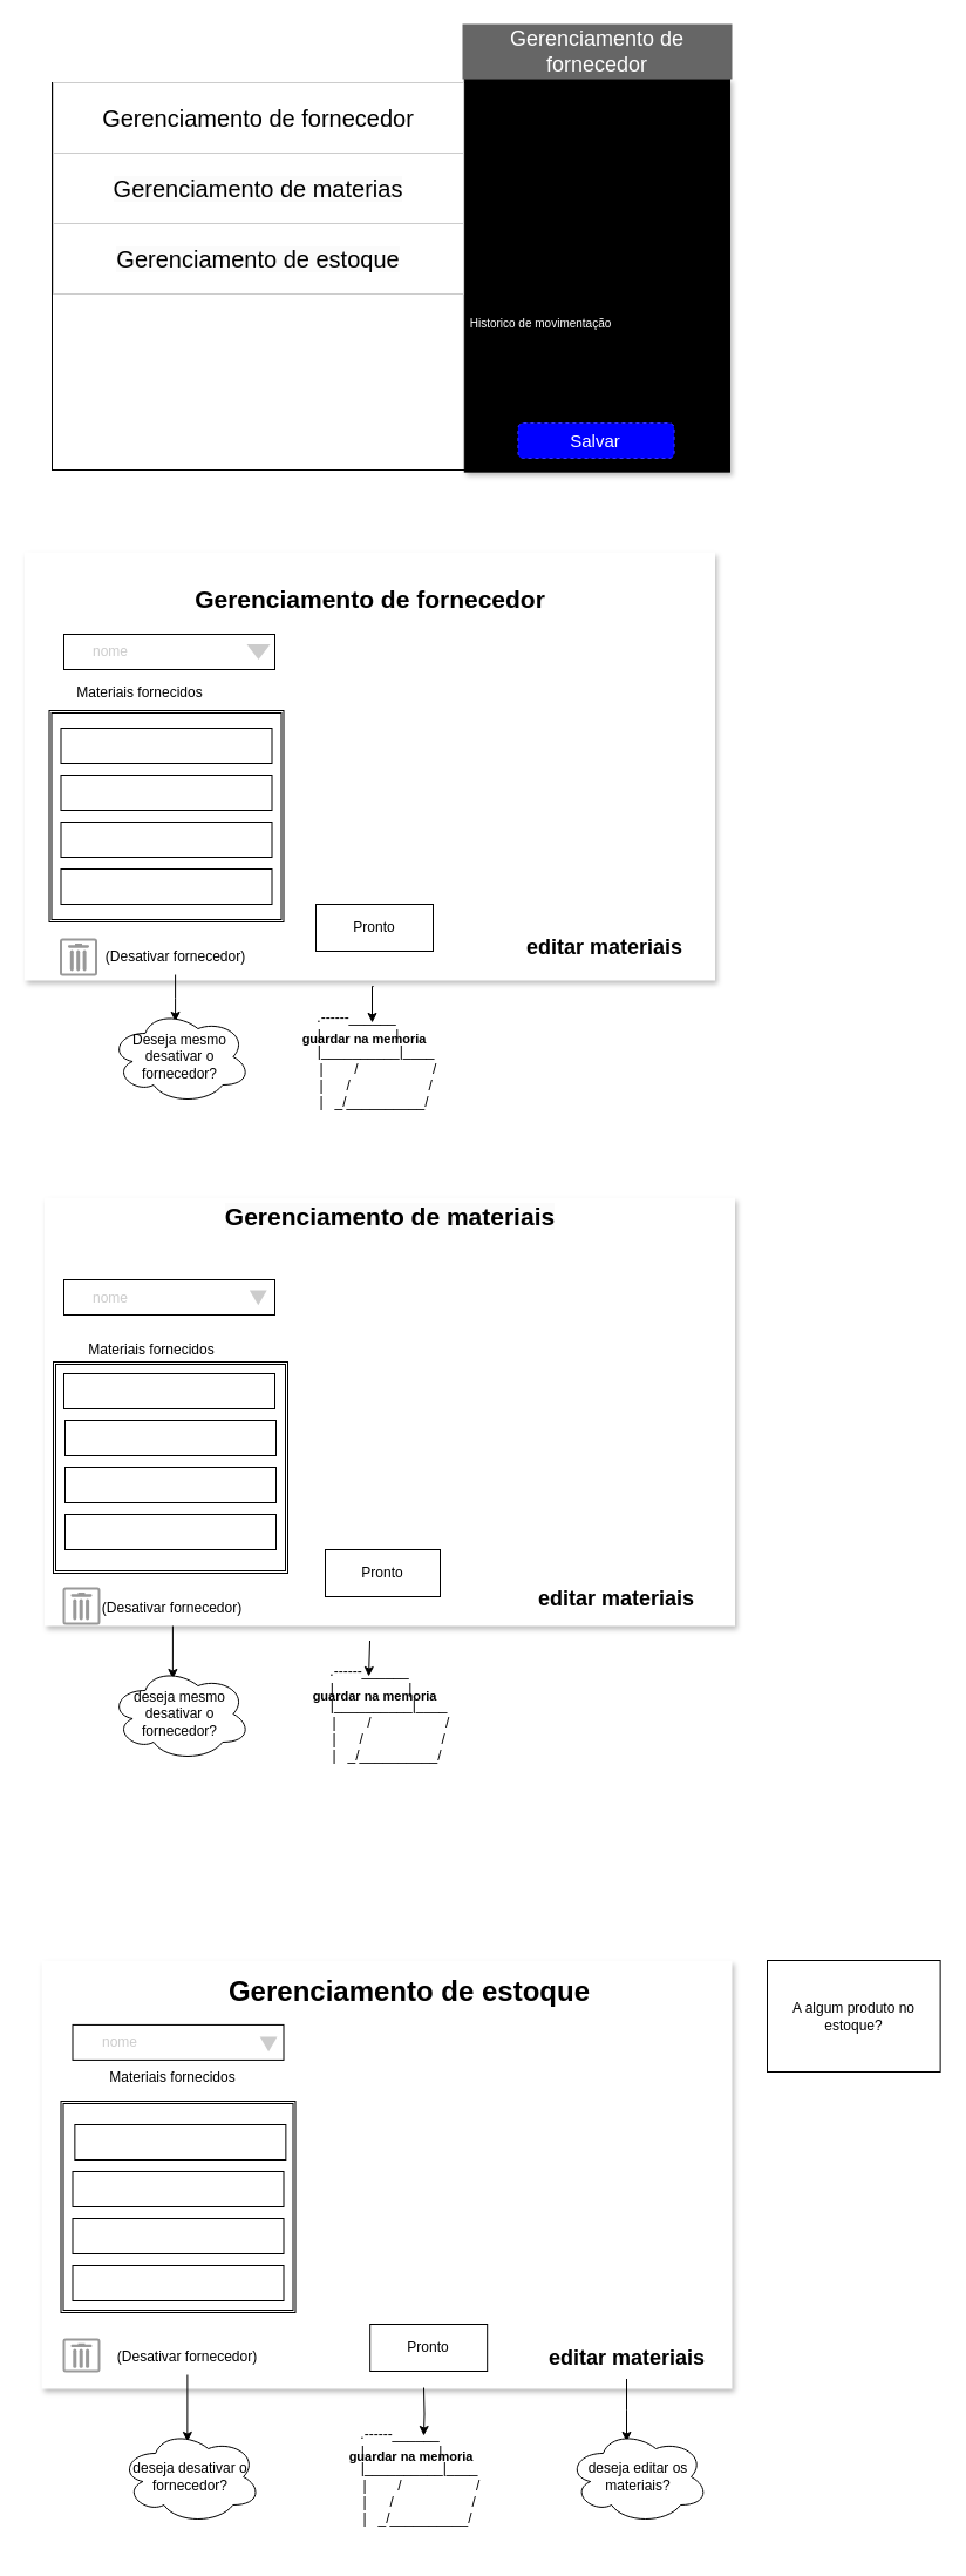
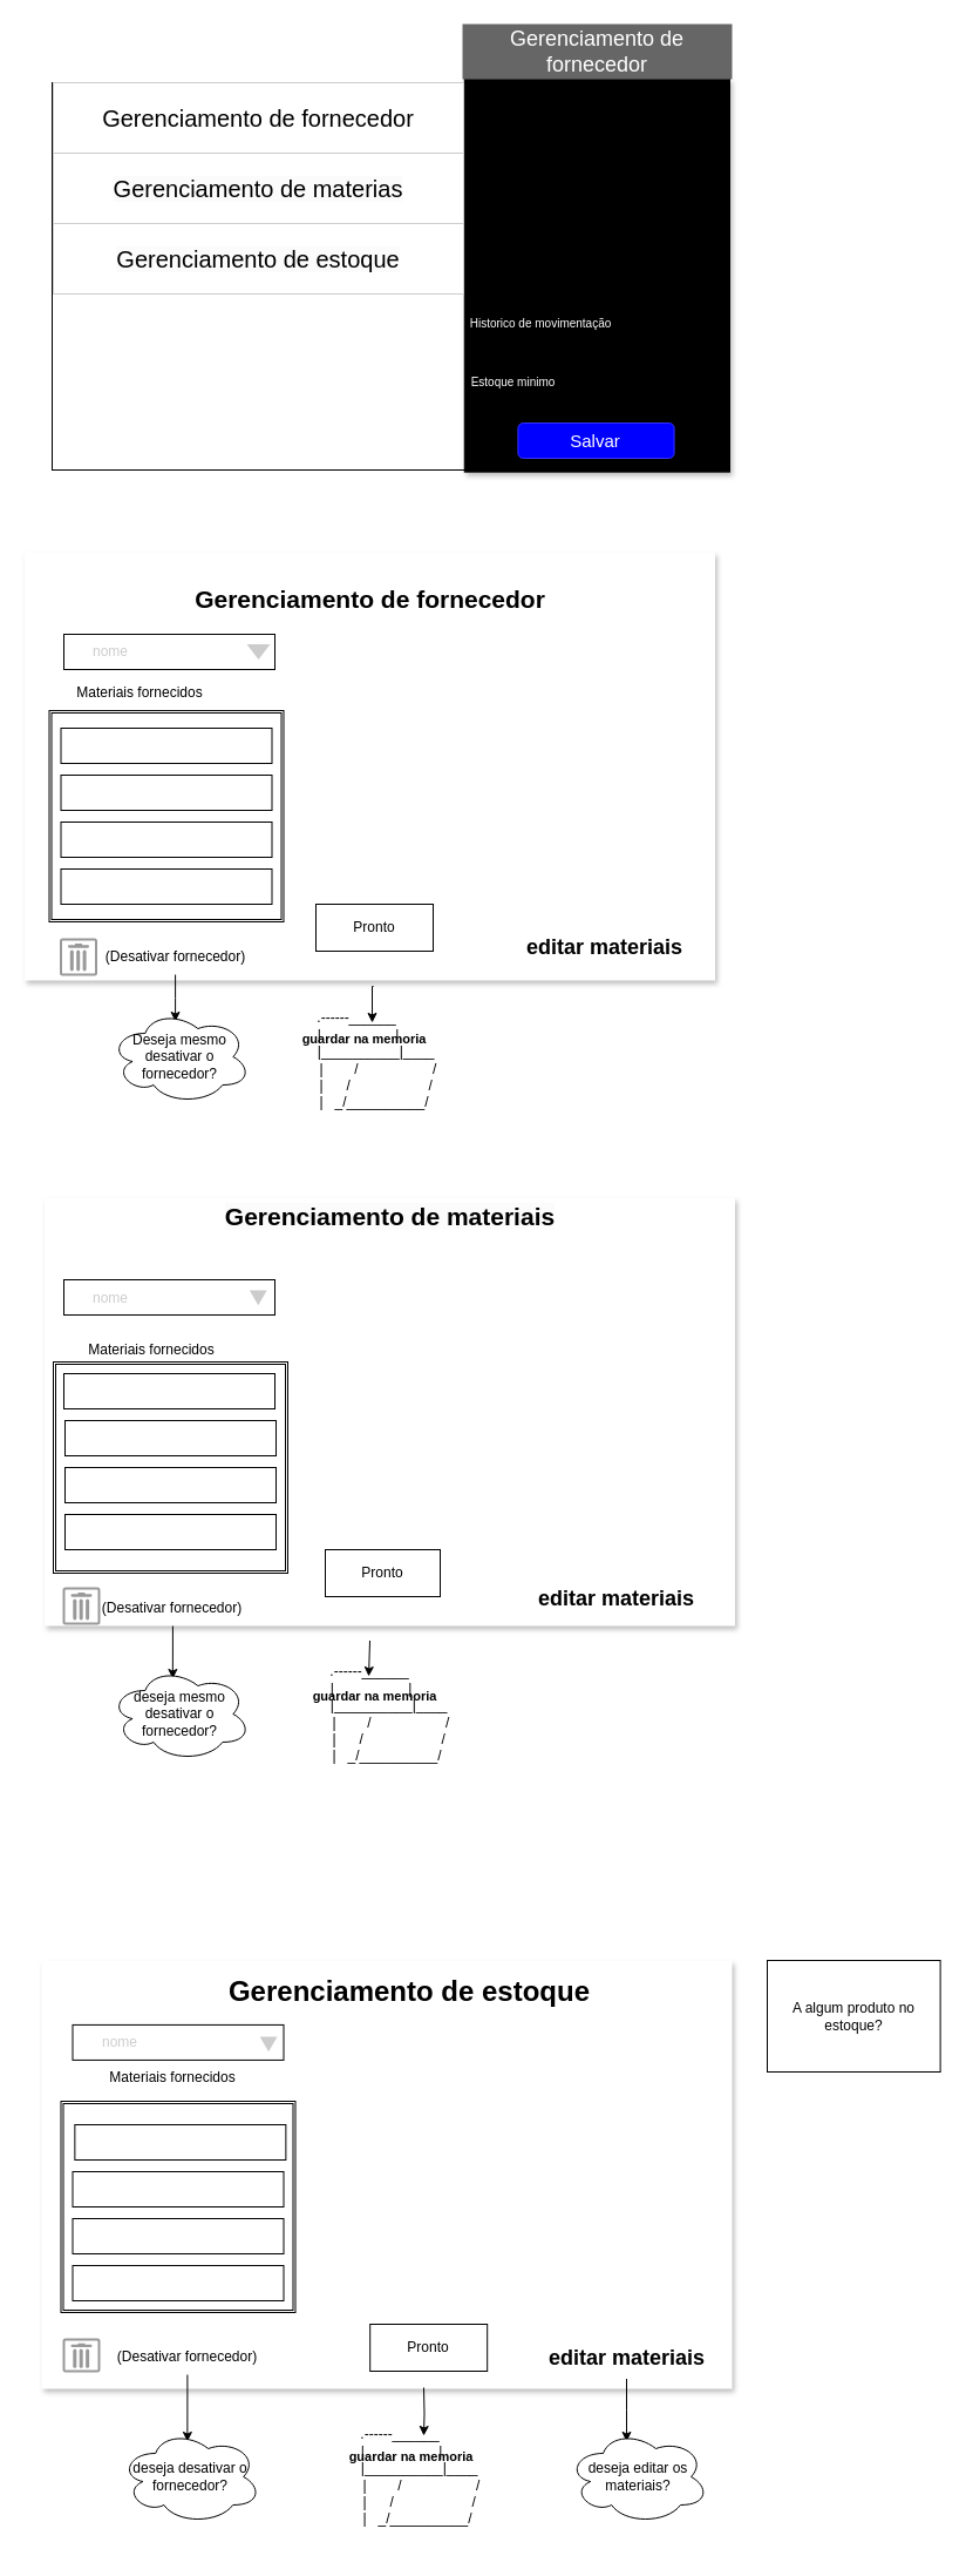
+ <mxCell id="10" value="&lt;font style=&quot;font-size: 10px;&quot; color=&quot;#ffffff&quot;&gt;Estoque minimo&lt;/font&gt;" style="text;html=1;align=center;verticalAlign=middle;whiteSpace=wrap;overflow=hidden;" parent="1" vertex="1"><mxGeometry x="384" y="315" width="107.06" height="20" as="geometry" /></mxCell>
- <mxCell id="8" value="&lt;font style=&quot;font-size: 15px;&quot; color=&quot;#ffffff&quot;&gt;Salvar&lt;/font&gt;" style="rounded=1;html=1;shadow=0;dashed=1;whiteSpace=wrap;fontSize=10;fillColor=#0000FF;align=center;strokeColor=#3333FF;fontColor=#333333;" parent="1" vertex="1"><mxGeometry x="441.41" y="360" width="133.18" height="30" as="geometry" /></mxCell>
+ <mxCell id="8" value="&lt;font style=&quot;font-size: 15px;&quot; color=&quot;#ffffff&quot;&gt;Salvar&lt;/font&gt;" style="rounded=1;html=1;shadow=0;dashed=0;whiteSpace=wrap;fontSize=10;fillColor=#0000FF;align=center;strokeColor=#3333FF;fontColor=#333333;" parent="1" vertex="1"><mxGeometry x="441.41" y="360" width="133.18" height="30" as="geometry" /></mxCell>
